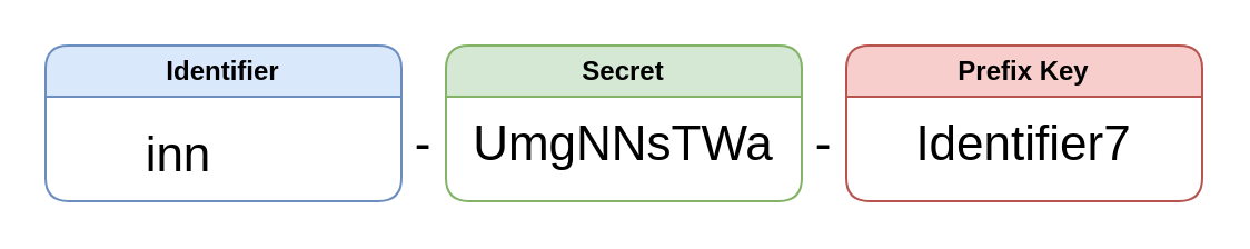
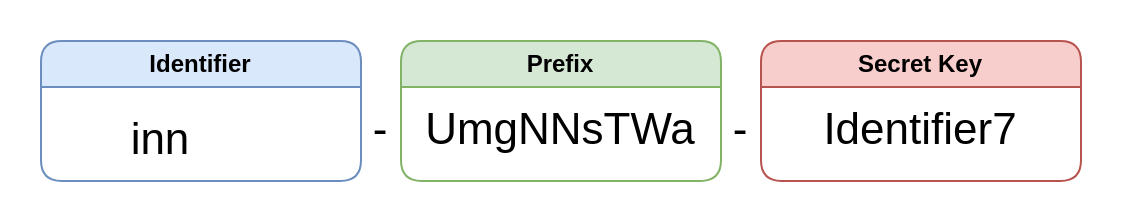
- <mxCell id="4" value="&lt;div&gt;Secret&lt;/div&gt;" style="swimlane;whiteSpace=wrap;html=1;fillColor=#d5e8d4;strokeColor=#82b366;rounded=1;" vertex="1" parent="1"><mxGeometry x="200" width="160" height="70" as="geometry" y="20" /></mxCell>
+ <mxCell id="4" value="&lt;div&gt;Prefix&lt;/div&gt;" style="swimlane;whiteSpace=wrap;html=1;fillColor=#d5e8d4;strokeColor=#82b366;rounded=1;" vertex="1" parent="1"><mxGeometry x="200" width="160" height="70" as="geometry" y="20" /></mxCell>
- <mxCell id="6" value="&lt;div&gt;Prefix Key&lt;/div&gt;" style="swimlane;whiteSpace=wrap;html=1;fillColor=#f8cecc;strokeColor=#b85450;rounded=1;" vertex="1" parent="1"><mxGeometry x="380" width="160" height="70" as="geometry" y="20" /></mxCell>
+ <mxCell id="6" value="&lt;div&gt;Secret Key&lt;/div&gt;" style="swimlane;whiteSpace=wrap;html=1;fillColor=#f8cecc;strokeColor=#b85450;rounded=1;" vertex="1" parent="1"><mxGeometry x="380" width="160" height="70" as="geometry" y="20" /></mxCell>
